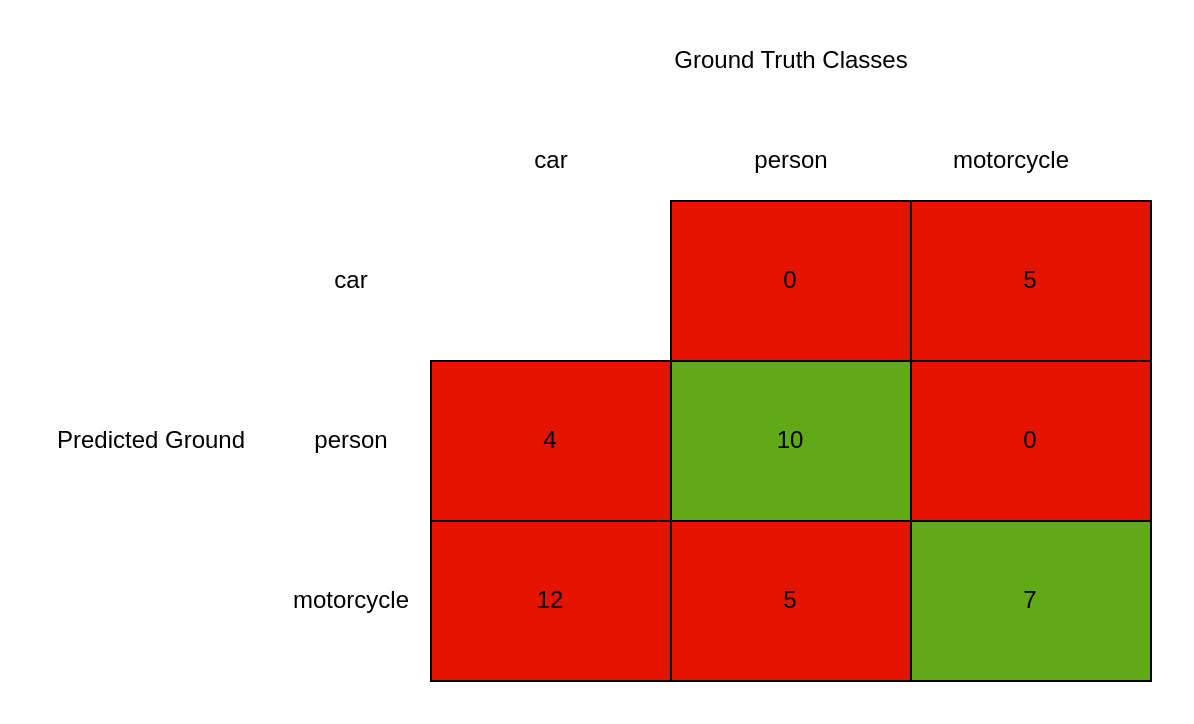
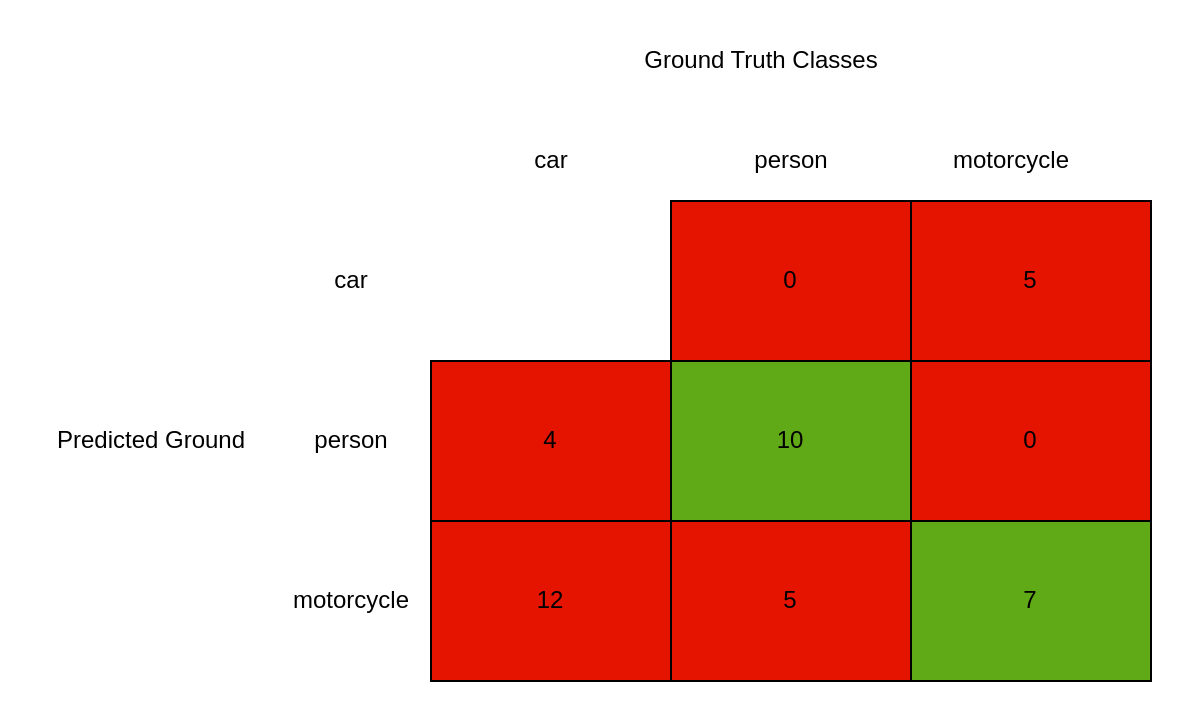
- <mxCell id="16" value="Ground Truth Classes" style="text;html=1;align=center;verticalAlign=middle;resizable=0;points=[];autosize=1;strokeColor=none;" parent="1" vertex="1"><mxGeometry x="330" y="20" width="130" height="20" as="geometry" /></mxCell>
+ <mxCell id="16" value="Ground Truth Classes" style="text;html=1;align=center;verticalAlign=middle;resizable=0;points=[];autosize=1;strokeColor=none;" parent="1" vertex="1"><mxGeometry x="315" y="20" width="130" height="20" as="geometry" /></mxCell>
